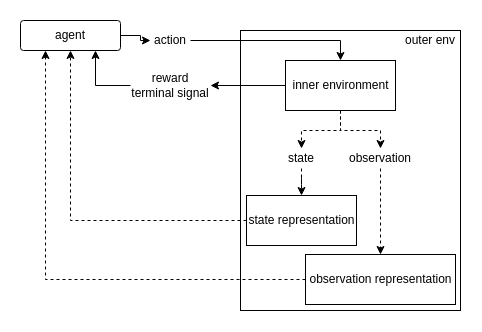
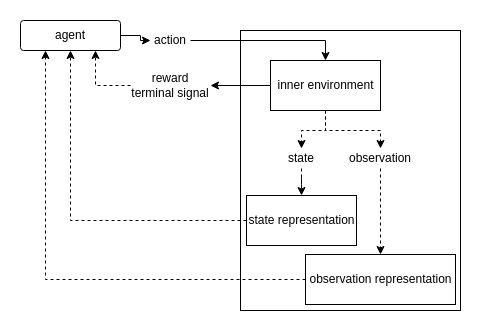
- <mxCell id="7" value="outer env" style="text;html=1;strokeColor=none;fillColor=none;align=center;verticalAlign=middle;whiteSpace=wrap;rounded=0;" vertex="1" parent="1"><mxGeometry x="400" y="30" width="60" height="20" as="geometry" /></mxCell>
- <mxCell id="20" style="edgeStyle=orthogonalEdgeStyle;rounded=0;orthogonalLoop=1;jettySize=auto;html=1;entryX=0.75;entryY=1;entryDx=0;entryDy=0;" edge="1" parent="1" source="21" target="4"><mxGeometry relative="1" as="geometry" /></mxCell>
+ <mxCell id="20" style="edgeStyle=orthogonalEdgeStyle;rounded=0;orthogonalLoop=1;jettySize=auto;html=1;entryX=0.75;entryY=1;entryDx=0;entryDy=0;dashed=1;" edge="1" parent="1" source="21" target="4"><mxGeometry relative="1" as="geometry" /></mxCell>
- <mxCell id="15" value="inner environment" style="html=1;" vertex="1" parent="1"><mxGeometry x="285" y="60" width="110" height="50" as="geometry" /></mxCell>
+ <mxCell id="15" value="inner environment" style="html=1;" vertex="1" parent="1"><mxGeometry x="270" y="60" width="110" height="50" as="geometry" /></mxCell>
